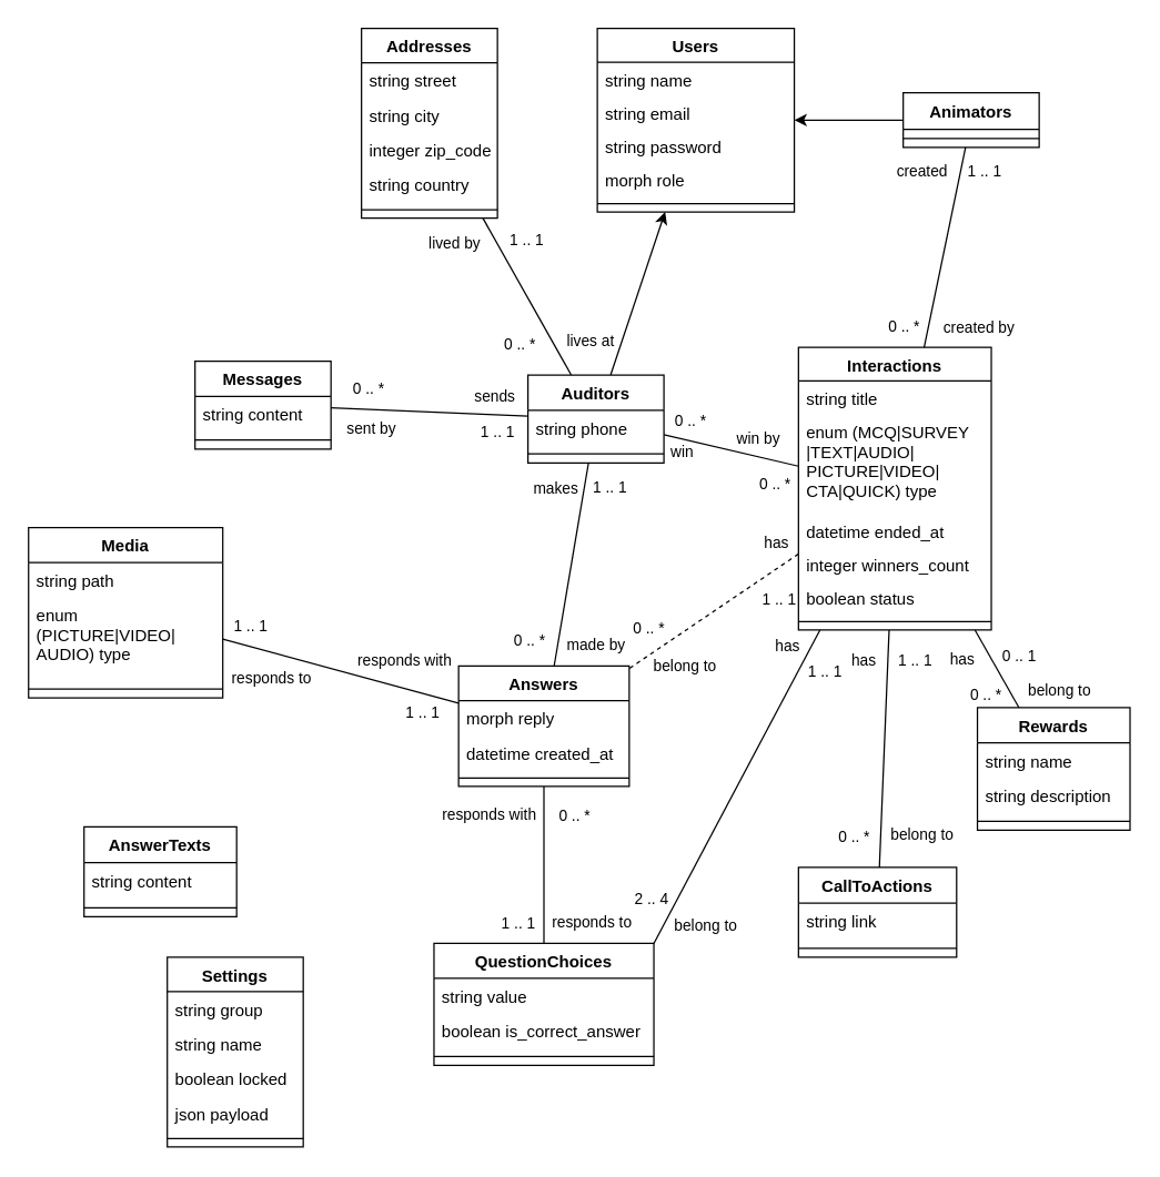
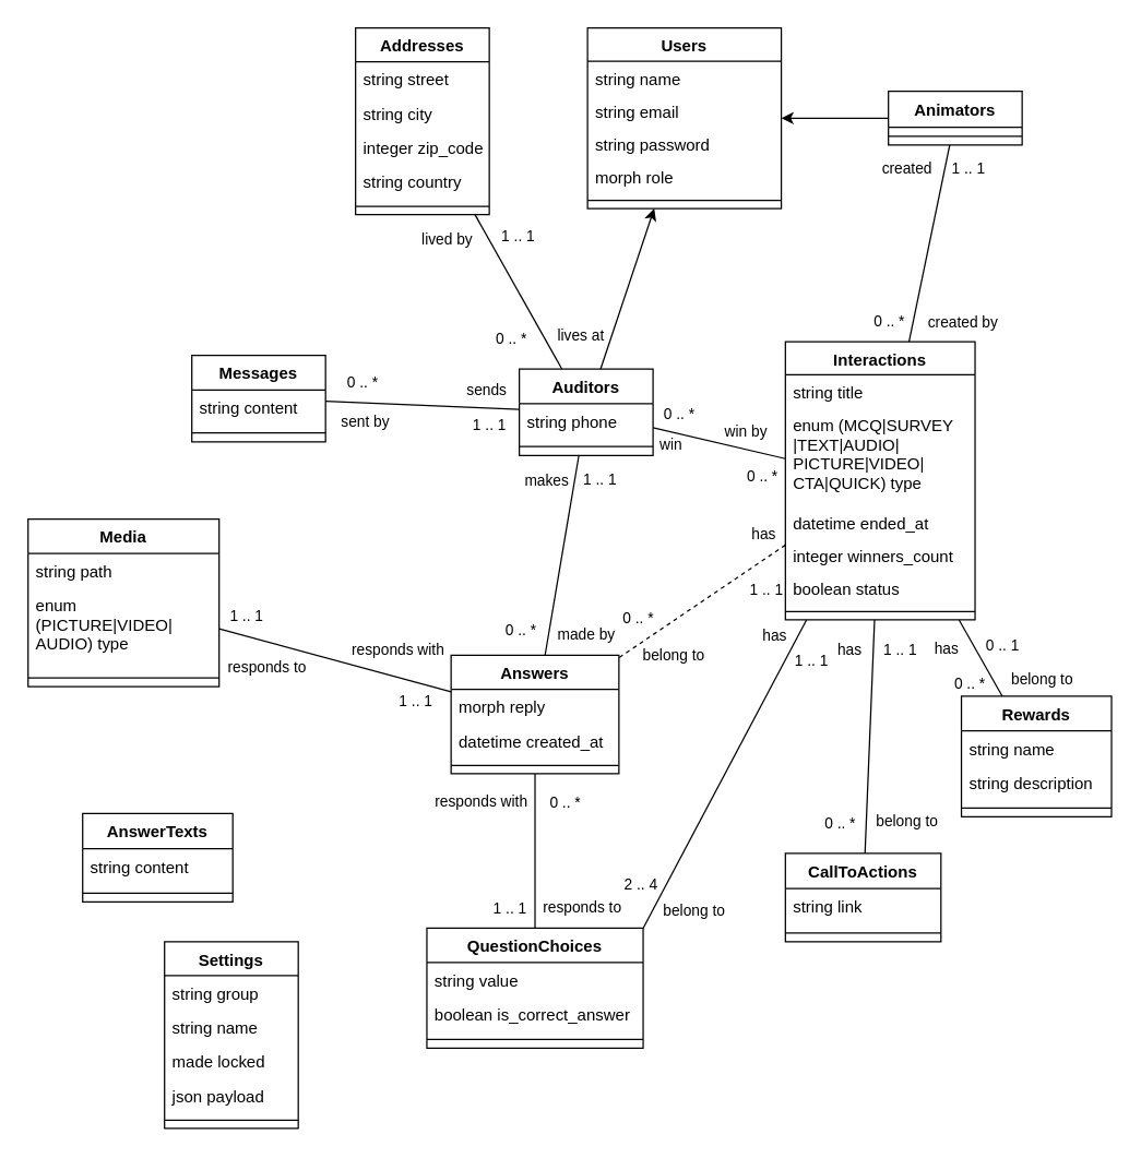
- <mxCell id="11" value="boolean locked" style="text;strokeColor=none;fillColor=none;align=left;verticalAlign=top;spacingLeft=4;spacingRight=4;overflow=hidden;rotatable=0;points=[[0,0.5],[1,0.5]];portConstraint=eastwest;" parent="8" vertex="1"><mxGeometry y="74.824" width="98" height="25" as="geometry" /></mxCell>
+ <mxCell id="11" value="made locked" style="text;strokeColor=none;fillColor=none;align=left;verticalAlign=top;spacingLeft=4;spacingRight=4;overflow=hidden;rotatable=0;points=[[0,0.5],[1,0.5]];portConstraint=eastwest;" parent="8" vertex="1"><mxGeometry y="74.824" width="98" height="25" as="geometry" /></mxCell>
